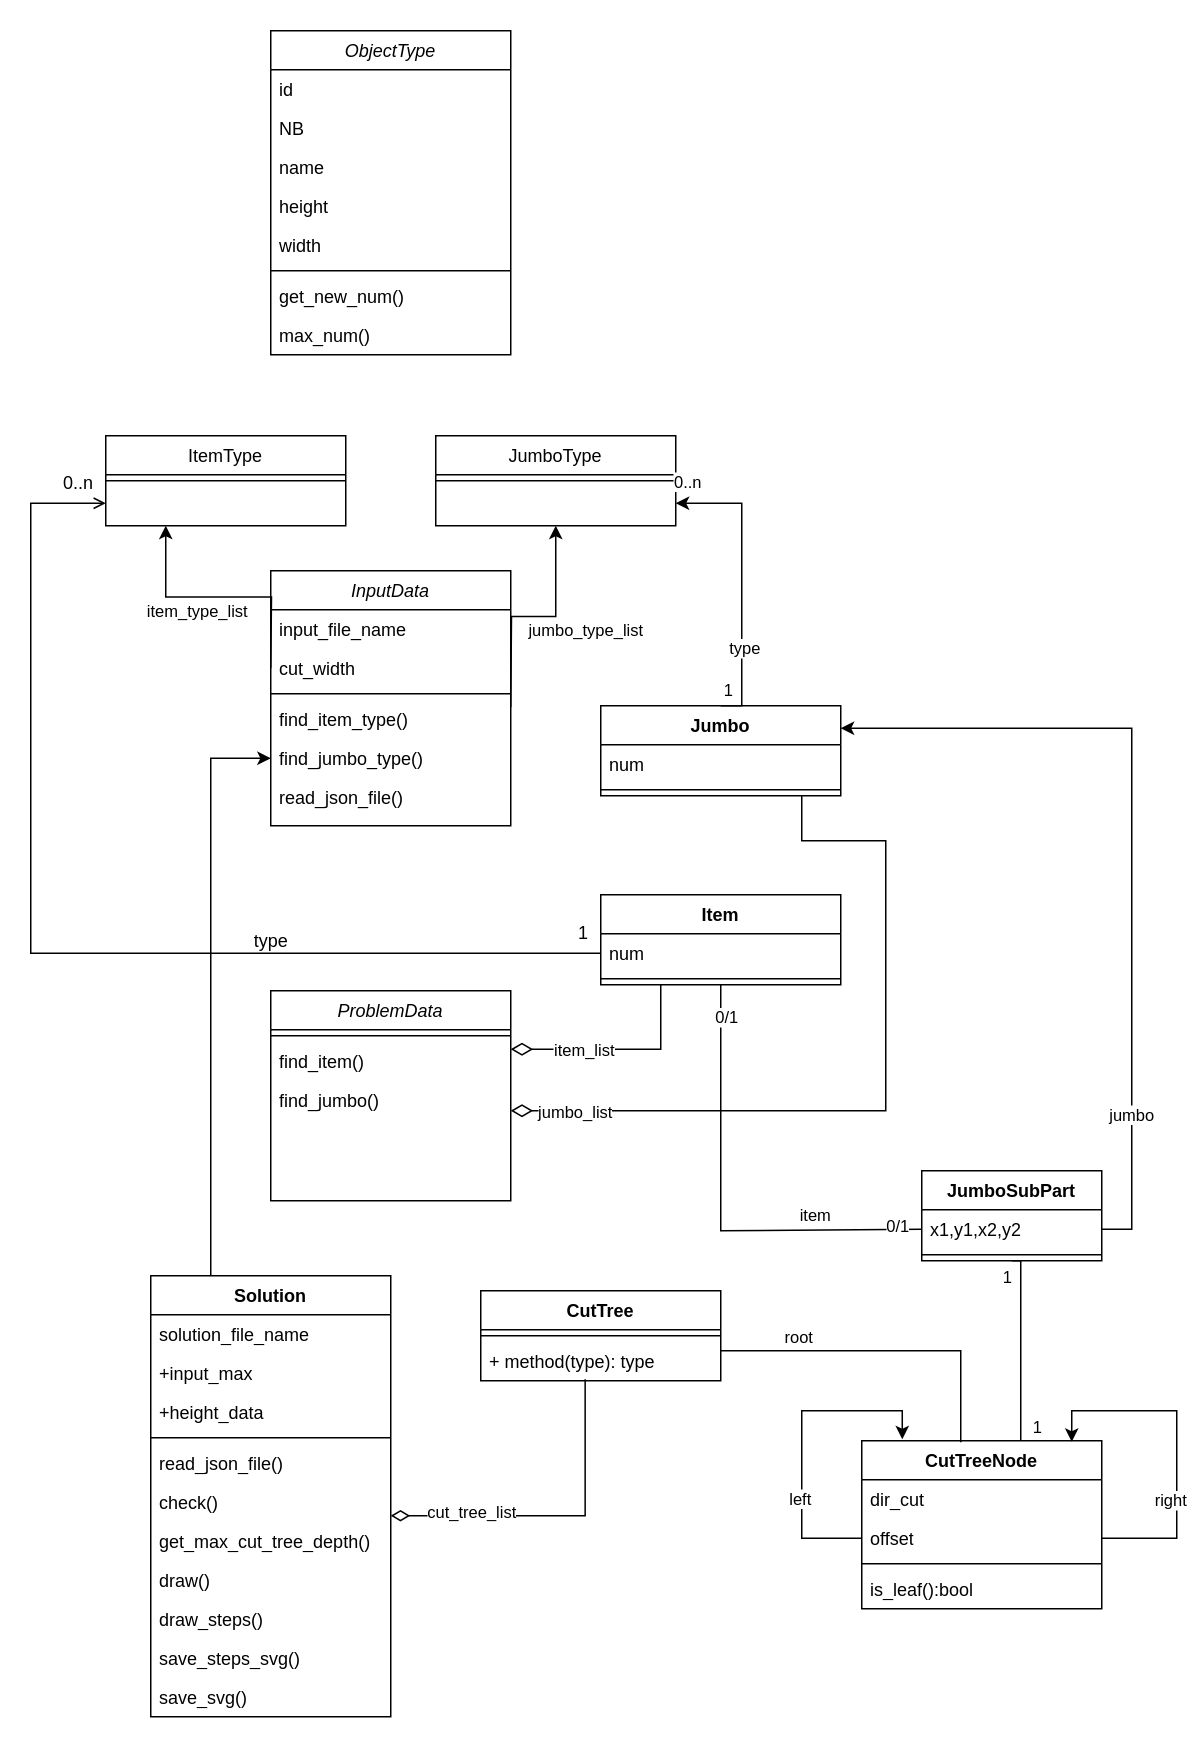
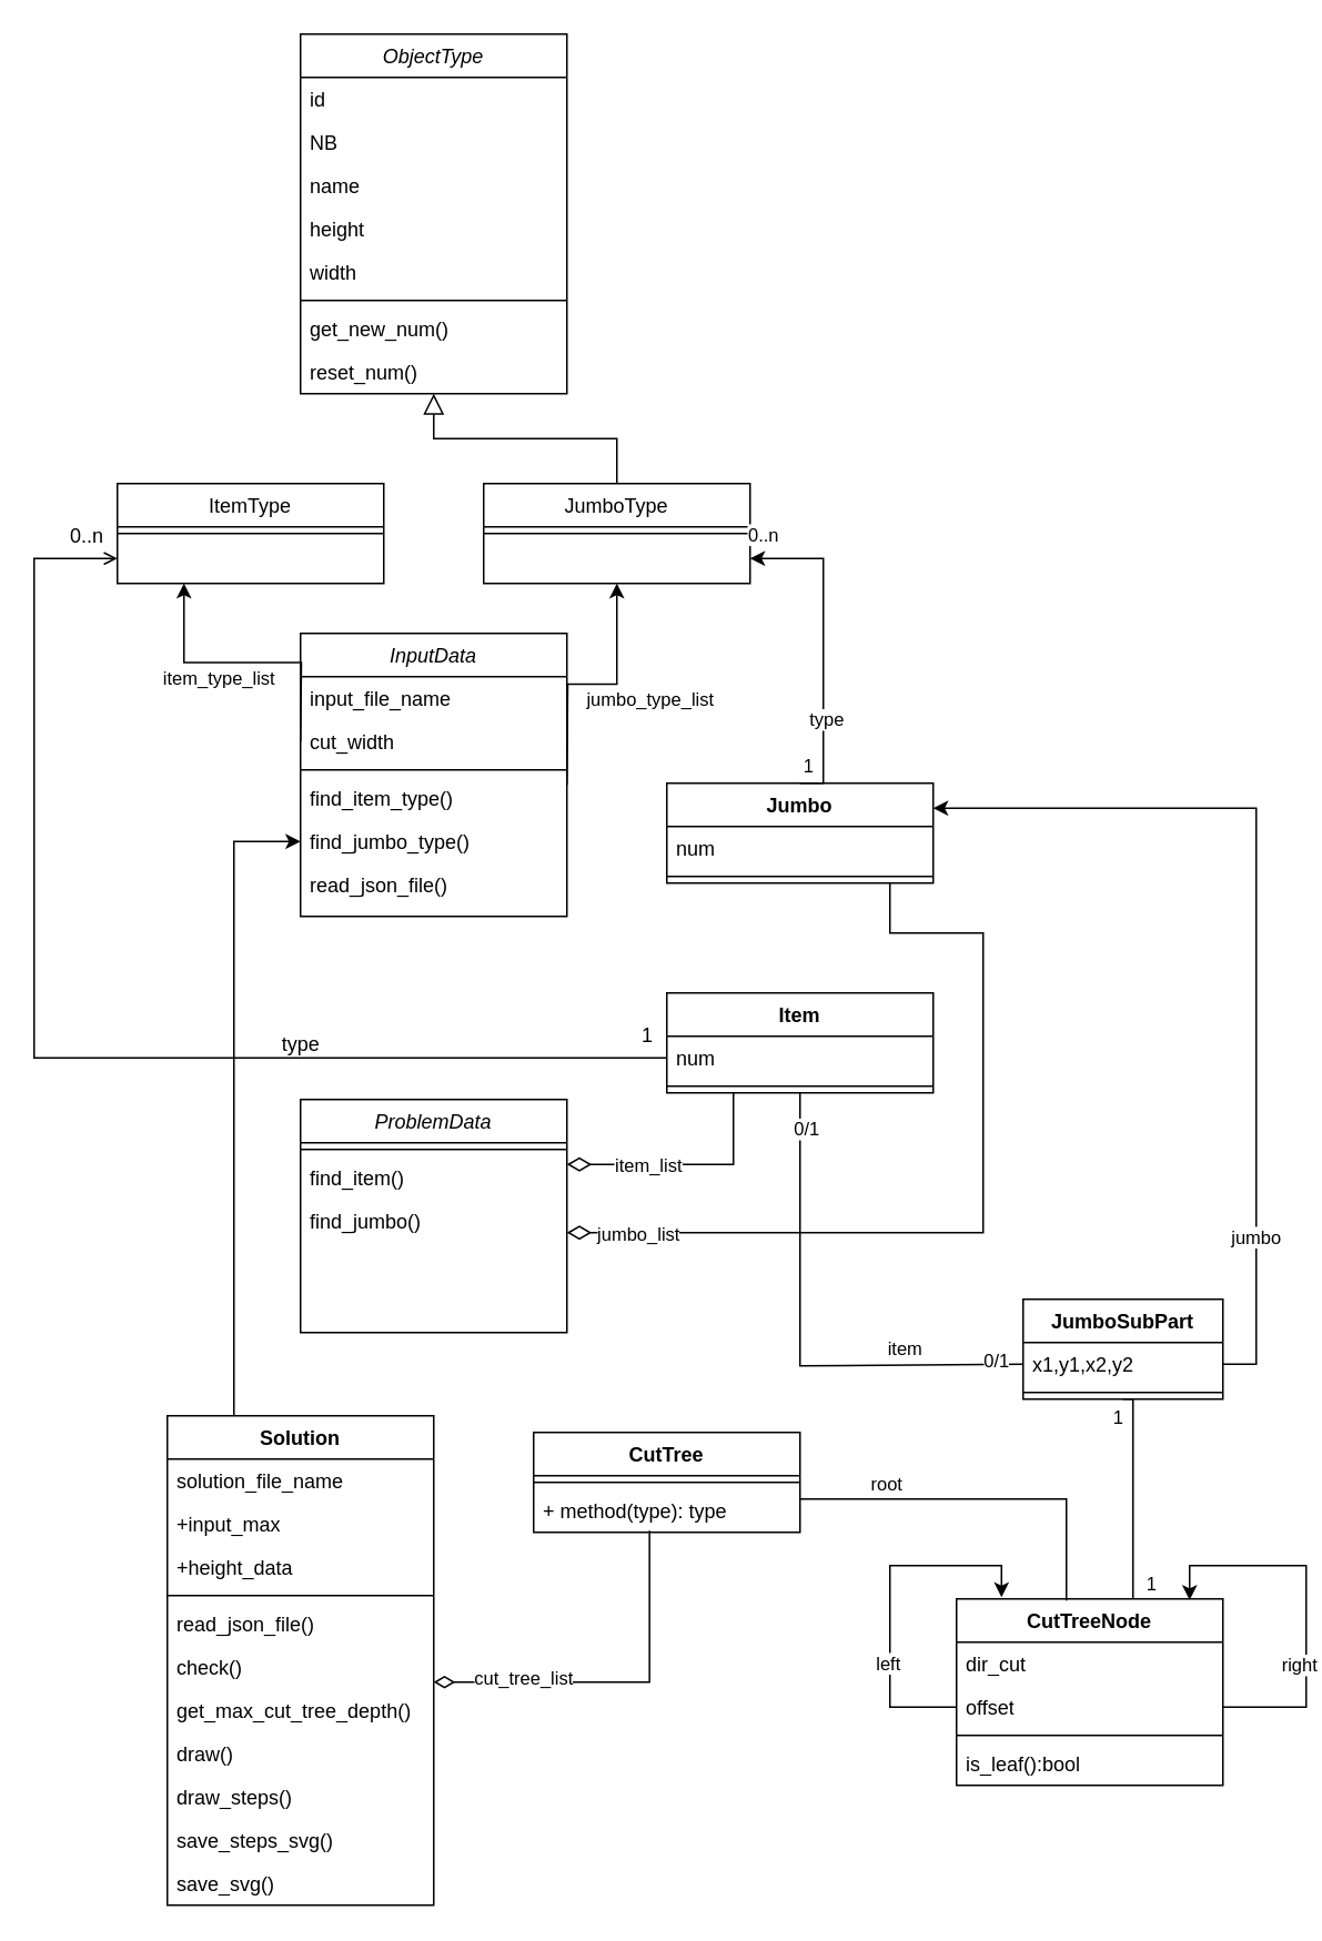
- <mxCell id="10" value="max_num()" style="text;align=left;verticalAlign=top;spacingLeft=4;spacingRight=4;overflow=hidden;rotatable=0;points=[[0,0.5],[1,0.5]];portConstraint=eastwest;" parent="2" vertex="1"><mxGeometry y="190" width="160" height="26" as="geometry" /></mxCell>
+ <mxCell id="10" value="reset_num()" style="text;align=left;verticalAlign=top;spacingLeft=4;spacingRight=4;overflow=hidden;rotatable=0;points=[[0,0.5],[1,0.5]];portConstraint=eastwest;" parent="2" vertex="1"><mxGeometry y="190" width="160" height="26" as="geometry" /></mxCell>
+ <mxCell id="15" value="" style="endArrow=block;endSize=10;endFill=0;shadow=0;strokeWidth=1;rounded=0;curved=0;edgeStyle=elbowEdgeStyle;elbow=vertical;" parent="1" source="13" target="2" edge="1"><mxGeometry width="160" relative="1" as="geometry"><mxPoint x="170" y="363" as="sourcePoint" /><mxPoint x="270" y="261" as="targetPoint" /></mxGeometry></mxCell>
